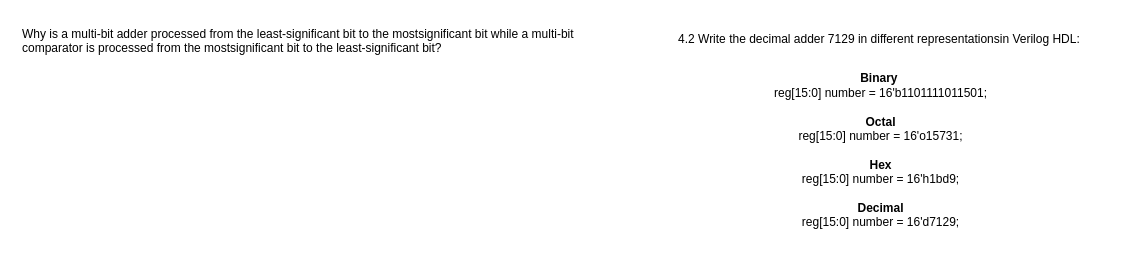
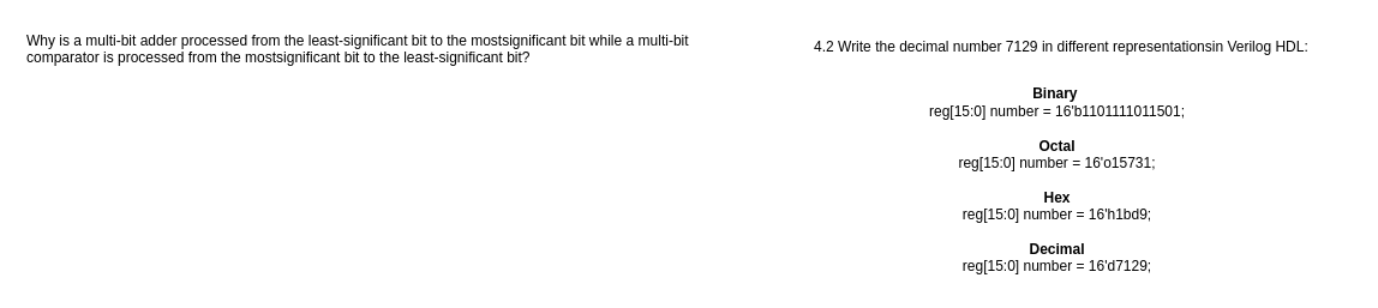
- <mxCell id="3" value="4.2 Write the decimal adder 7129 in different representationsin Verilog HDL:" style="text;whiteSpace=wrap;html=1;" vertex="1" parent="1"><mxGeometry x="676" y="25" width="450" height="40" as="geometry" /></mxCell>
+ <mxCell id="3" value="4.2 Write the decimal number 7129 in different representationsin Verilog HDL:" style="text;whiteSpace=wrap;html=1;" vertex="1" parent="1"><mxGeometry x="676" y="25" width="450" height="40" as="geometry" /></mxCell>
